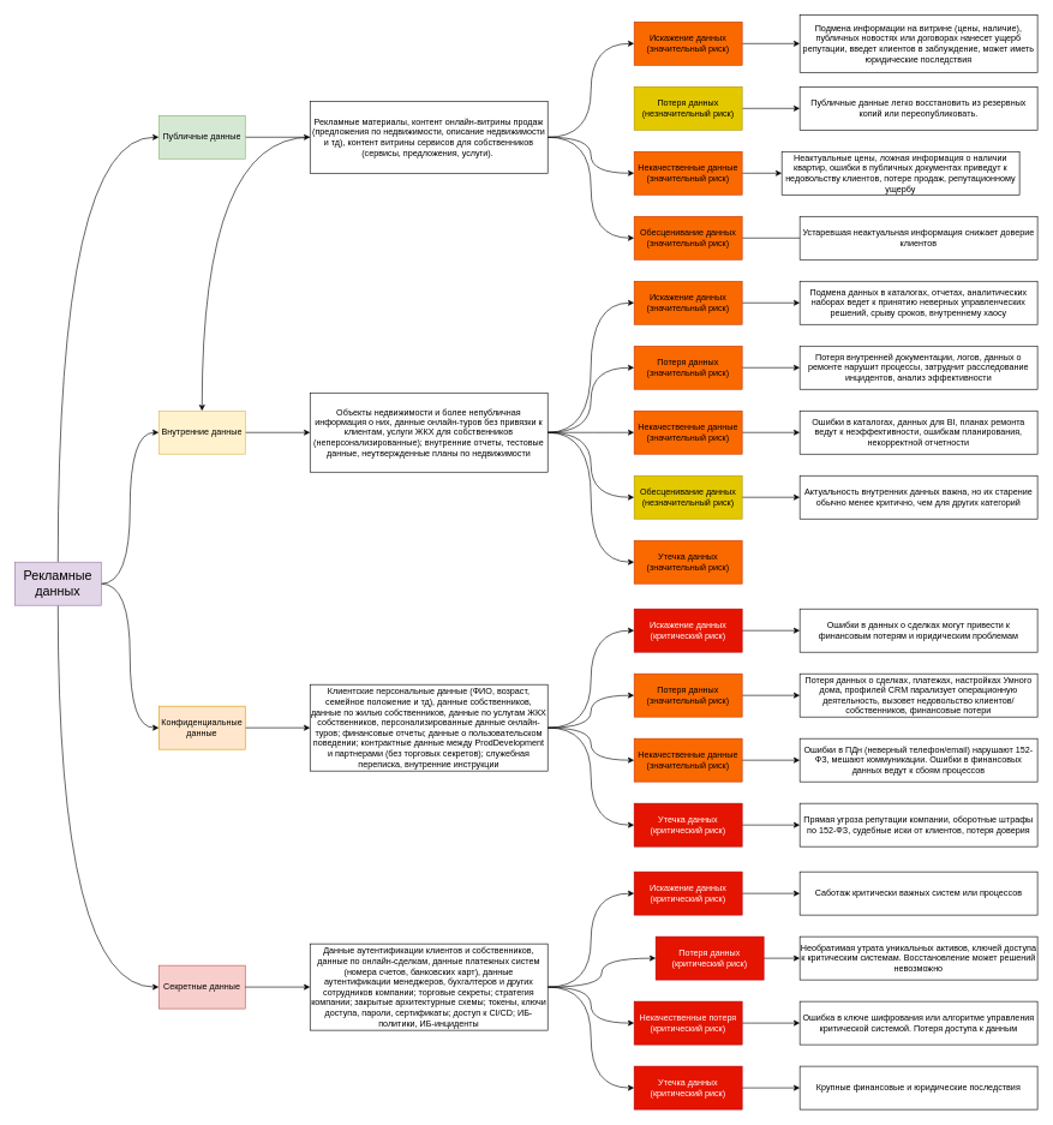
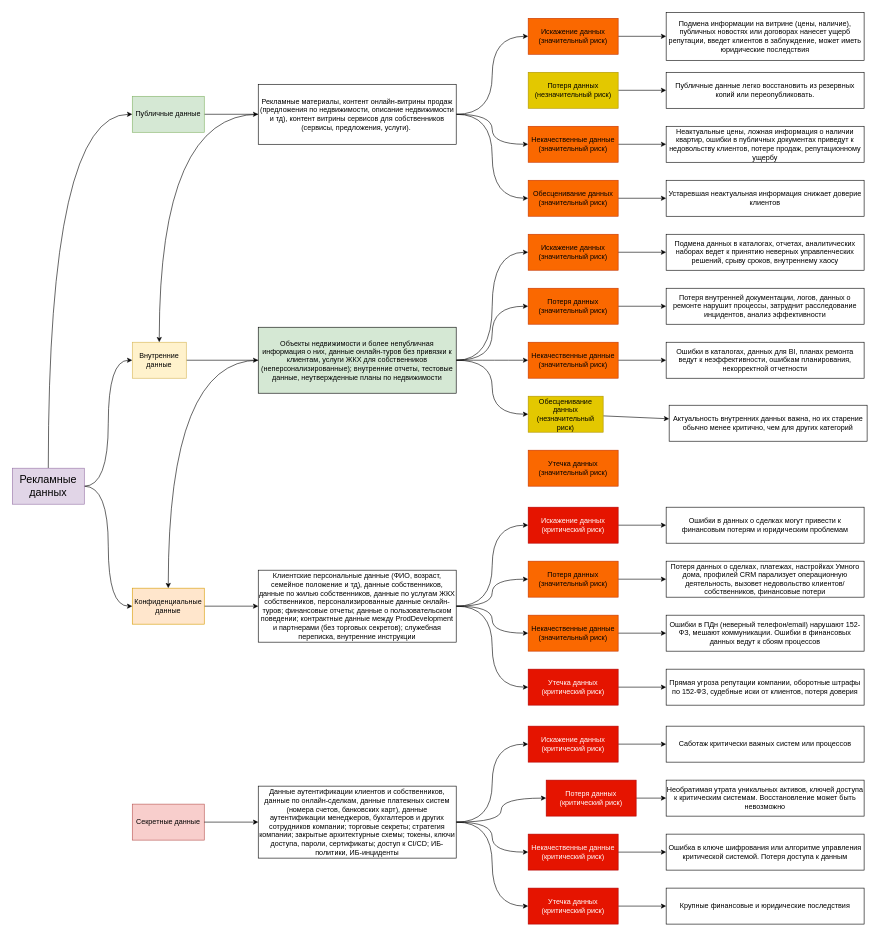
- <mxCell id="44" value="Неактуальные цены, ложная информация о наличии квартир, ошибки в публичных документах приведут к недовольству клиентов, потере продаж, репутационному ущербу" style="rounded=0;whiteSpace=wrap;html=1;" vertex="1" parent="1"><mxGeometry x="1085" y="210" width="330" height="60" as="geometry" /></mxCell>
+ <mxCell id="44" value="Неактуальные цены, ложная информация о наличии квартир, ошибки в публичных документах приведут к недовольству клиентов, потере продаж, репутационному ущербу" style="rounded=0;whiteSpace=wrap;html=1;" vertex="1" parent="1"><mxGeometry x="1110" y="210" width="330" height="60" as="geometry" /></mxCell>
- <mxCell id="45" style="edgeStyle=none;html=1;entryX=0;entryY=0.5;entryDx=0;entryDy=0;endArrow=none;" edge="1" parent="1" source="46" target="47"><mxGeometry relative="1" as="geometry" /></mxCell>
+ <mxCell id="45" style="edgeStyle=none;html=1;entryX=0;entryY=0.5;entryDx=0;entryDy=0;" edge="1" parent="1" source="46" target="47"><mxGeometry relative="1" as="geometry" /></mxCell>
- <mxCell id="10" value="Внутренние данные" style="rounded=0;whiteSpace=wrap;html=1;fillColor=#fff2cc;strokeColor=#d6b656;" parent="1" vertex="1"><mxGeometry x="220" y="570" width="120" height="60" as="geometry" /></mxCell>
+ <mxCell id="10" value="Внутренние данные" style="rounded=0;whiteSpace=wrap;html=1;fillColor=#fff2cc;strokeColor=#d6b656;" parent="1" vertex="1"><mxGeometry x="220" y="570" width="90" height="60" as="geometry" /></mxCell>
- <mxCell id="24" value="Объекты недвижимости и более непубличная информация о них, данные онлайн-туров без привязки к клиентам, услуги ЖКХ для собственников (неперсонализированные); внутренние отчеты, тестовые данные, неутвержденные планы по недвижимости" style="rounded=0;whiteSpace=wrap;html=1;" parent="1" vertex="1"><mxGeometry x="430" y="545" width="330" height="110" as="geometry" /></mxCell>
+ <mxCell id="24" value="Объекты недвижимости и более непубличная информация о них, данные онлайн-туров без привязки к клиентам, услуги ЖКХ для собственников (неперсонализированные); внутренние отчеты, тестовые данные, неутвержденные планы по недвижимости" style="rounded=0;whiteSpace=wrap;html=1;fillColor=#d5e8d4;" parent="1" vertex="1"><mxGeometry x="430" y="545" width="330" height="110" as="geometry" /></mxCell>
- <mxCell id="58" value="Обесценивание данных&lt;br&gt;(незначительный риск)" style="rounded=0;whiteSpace=wrap;html=1;fillColor=#e3c800;fontColor=#000000;strokeColor=#B09500;" vertex="1" parent="1"><mxGeometry x="880" y="660" width="150" height="60" as="geometry" /></mxCell>
+ <mxCell id="58" value="Обесценивание данных&lt;br&gt;(незначительный риск)" style="rounded=0;whiteSpace=wrap;html=1;fillColor=#e3c800;fontColor=#000000;strokeColor=#B09500;" vertex="1" parent="1"><mxGeometry x="880" y="660" width="125" height="60" as="geometry" /></mxCell>
- <mxCell id="59" value="Актуальность внутренних данных важна, но их старение обычно менее критично, чем для других категорий" style="rounded=0;whiteSpace=wrap;html=1;" vertex="1" parent="1"><mxGeometry x="1110" y="660" width="330" height="60" as="geometry" /></mxCell>
+ <mxCell id="59" value="Актуальность внутренних данных важна, но их старение обычно менее критично, чем для других категорий" style="rounded=0;whiteSpace=wrap;html=1;" vertex="1" parent="1"><mxGeometry x="1115" y="675" width="330" height="60" as="geometry" /></mxCell>
- <mxCell id="23" style="edgeStyle=orthogonalEdgeStyle;html=1;entryX=0;entryY=0.5;entryDx=0;entryDy=0;curved=1;" edge="1" parent="1" source="24" target="60"><mxGeometry relative="1" as="geometry" /></mxCell>
+ <mxCell id="23" style="edgeStyle=orthogonalEdgeStyle;html=1;curved=1;" edge="1" parent="1" source="24" target="12"><mxGeometry relative="1" as="geometry" /></mxCell>
- <mxCell id="5" style="edgeStyle=orthogonalEdgeStyle;rounded=0;orthogonalLoop=1;jettySize=auto;html=1;curved=1;entryX=0;entryY=0.5;entryDx=0;entryDy=0;exitX=0.5;exitY=1;exitDx=0;exitDy=0;" parent="1" source="6" target="13" edge="1"><mxGeometry relative="1" as="geometry" /></mxCell>
- <mxCell id="78" value="Необратимая утрата уникальных активов, ключей доступа к критическим системам. Восстановление может решений невозможно" style="rounded=0;whiteSpace=wrap;html=1;" vertex="1" parent="1"><mxGeometry x="1110" y="1300" width="330" height="60" as="geometry" /></mxCell>
+ <mxCell id="78" value="Необратимая утрата уникальных активов, ключей доступа к критическим системам. Восстановление может быть невозможно" style="rounded=0;whiteSpace=wrap;html=1;" vertex="1" parent="1"><mxGeometry x="1110" y="1300" width="330" height="60" as="geometry" /></mxCell>
- <mxCell id="80" value="Некачественные потеря&lt;br&gt;&lt;span style=&quot;color: rgb(255, 255, 255);&quot;&gt;(критический риск)&lt;/span&gt;" style="rounded=0;whiteSpace=wrap;html=1;fillColor=#e51400;fontColor=#ffffff;strokeColor=#B20000;" vertex="1" parent="1"><mxGeometry x="880" y="1390" width="150" height="60" as="geometry" /></mxCell>
+ <mxCell id="80" value="Некачественные данные&lt;br&gt;&lt;span style=&quot;color: rgb(255, 255, 255);&quot;&gt;(критический риск)&lt;/span&gt;" style="rounded=0;whiteSpace=wrap;html=1;fillColor=#e51400;fontColor=#ffffff;strokeColor=#B20000;" vertex="1" parent="1"><mxGeometry x="880" y="1390" width="150" height="60" as="geometry" /></mxCell>
